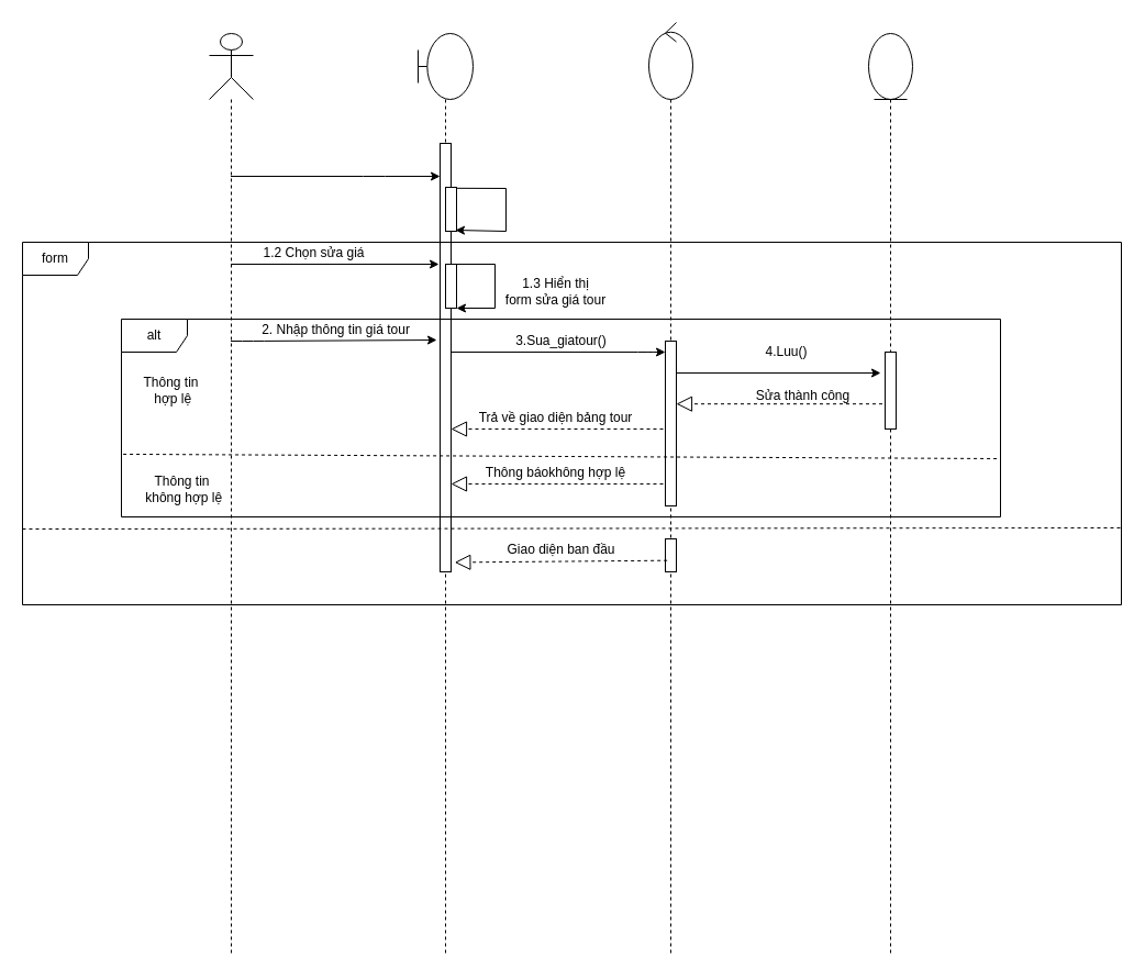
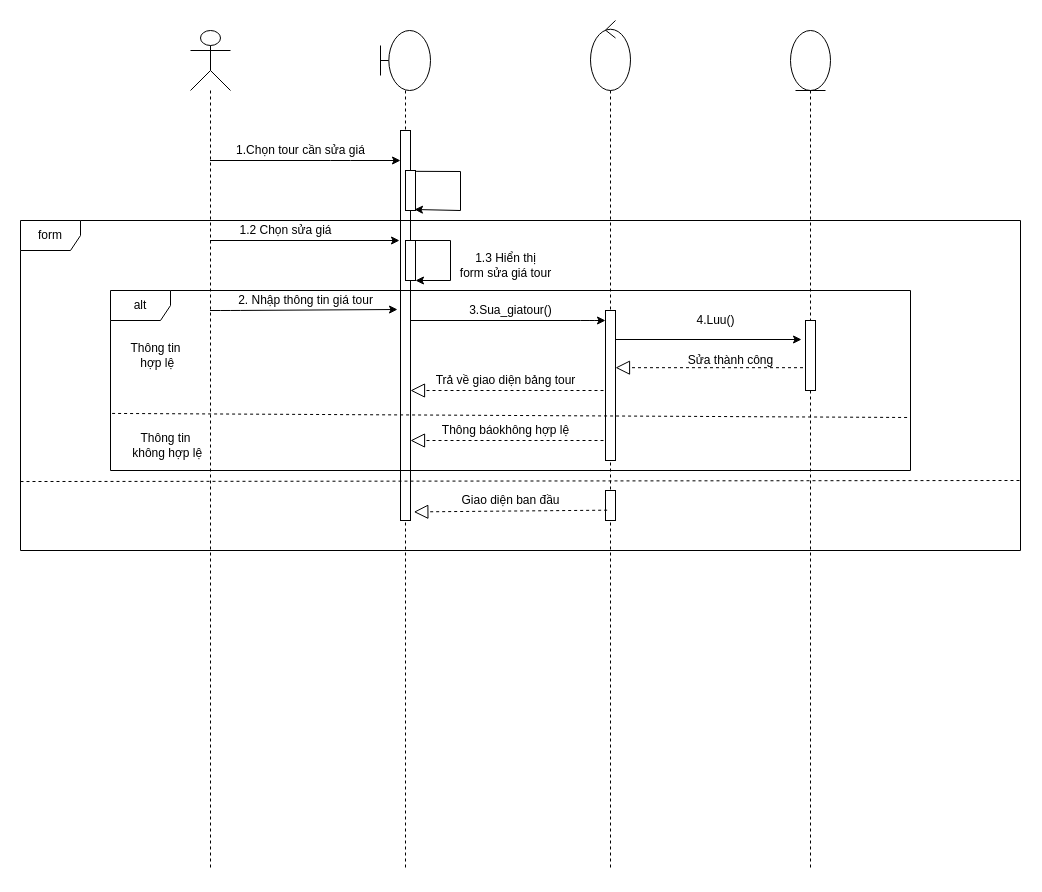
+ <mxCell id="15" value="1.Chọn tour cần sửa giá" style="text;html=1;align=center;verticalAlign=middle;resizable=0;points=[];autosize=1;" vertex="1" parent="1"><mxGeometry x="230" y="140" width="140" height="20" as="geometry" /></mxCell>
